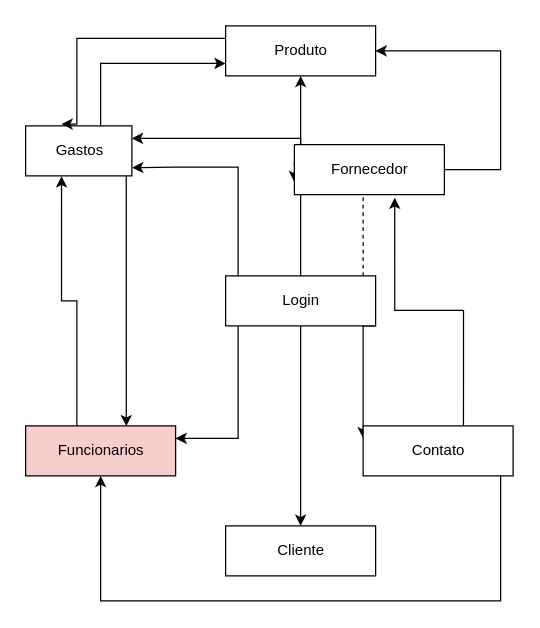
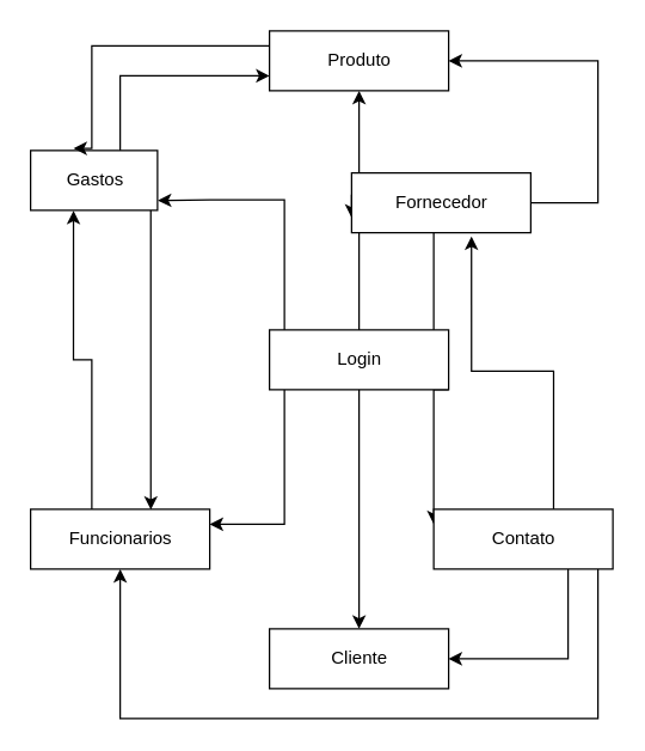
- <mxCell id="17" value="" style="edgeStyle=orthogonalEdgeStyle;rounded=0;orthogonalLoop=1;jettySize=auto;html=1;entryX=1;entryY=0.25;entryDx=0;entryDy=0;" edge="1" parent="1" source="18" target="13"><mxGeometry relative="1" as="geometry"><mxPoint x="260" y="120" as="targetPoint" /><Array as="points"><mxPoint x="240" y="110" /><mxPoint x="240" y="110" /></Array></mxGeometry></mxCell>
- <mxCell id="4" value="" style="edgeStyle=orthogonalEdgeStyle;rounded=0;orthogonalLoop=1;jettySize=auto;html=1;entryX=0;entryY=0.75;entryDx=0;entryDy=0;dashed=1;" edge="1" parent="1" source="8" target="18"><mxGeometry relative="1" as="geometry"><mxPoint x="270" y="110" as="targetPoint" /><Array as="points"><mxPoint x="290" y="130" /></Array></mxGeometry></mxCell>
+ <mxCell id="4" value="" style="edgeStyle=orthogonalEdgeStyle;rounded=0;orthogonalLoop=1;jettySize=auto;html=1;entryX=0;entryY=0.75;entryDx=0;entryDy=0;" edge="1" parent="1" source="8" target="18"><mxGeometry relative="1" as="geometry"><mxPoint x="270" y="110" as="targetPoint" /><Array as="points"><mxPoint x="290" y="130" /></Array></mxGeometry></mxCell>
- <mxCell id="10" value="Funcionarios" style="html=1;fillColor=#f8cecc;" vertex="1" parent="1"><mxGeometry x="20" y="340" width="120" height="40" as="geometry" /></mxCell>
+ <mxCell id="10" value="Funcionarios" style="html=1;" vertex="1" parent="1"><mxGeometry x="20" y="340" width="120" height="40" as="geometry" /></mxCell>
+ <mxCell id="22" style="edgeStyle=orthogonalEdgeStyle;rounded=0;orthogonalLoop=1;jettySize=auto;html=1;entryX=1;entryY=0.5;entryDx=0;entryDy=0;" edge="1" parent="1" source="23" target="19"><mxGeometry relative="1" as="geometry"><mxPoint x="400" y="390" as="targetPoint" /><Array as="points"><mxPoint x="380" y="440" /></Array></mxGeometry></mxCell>
